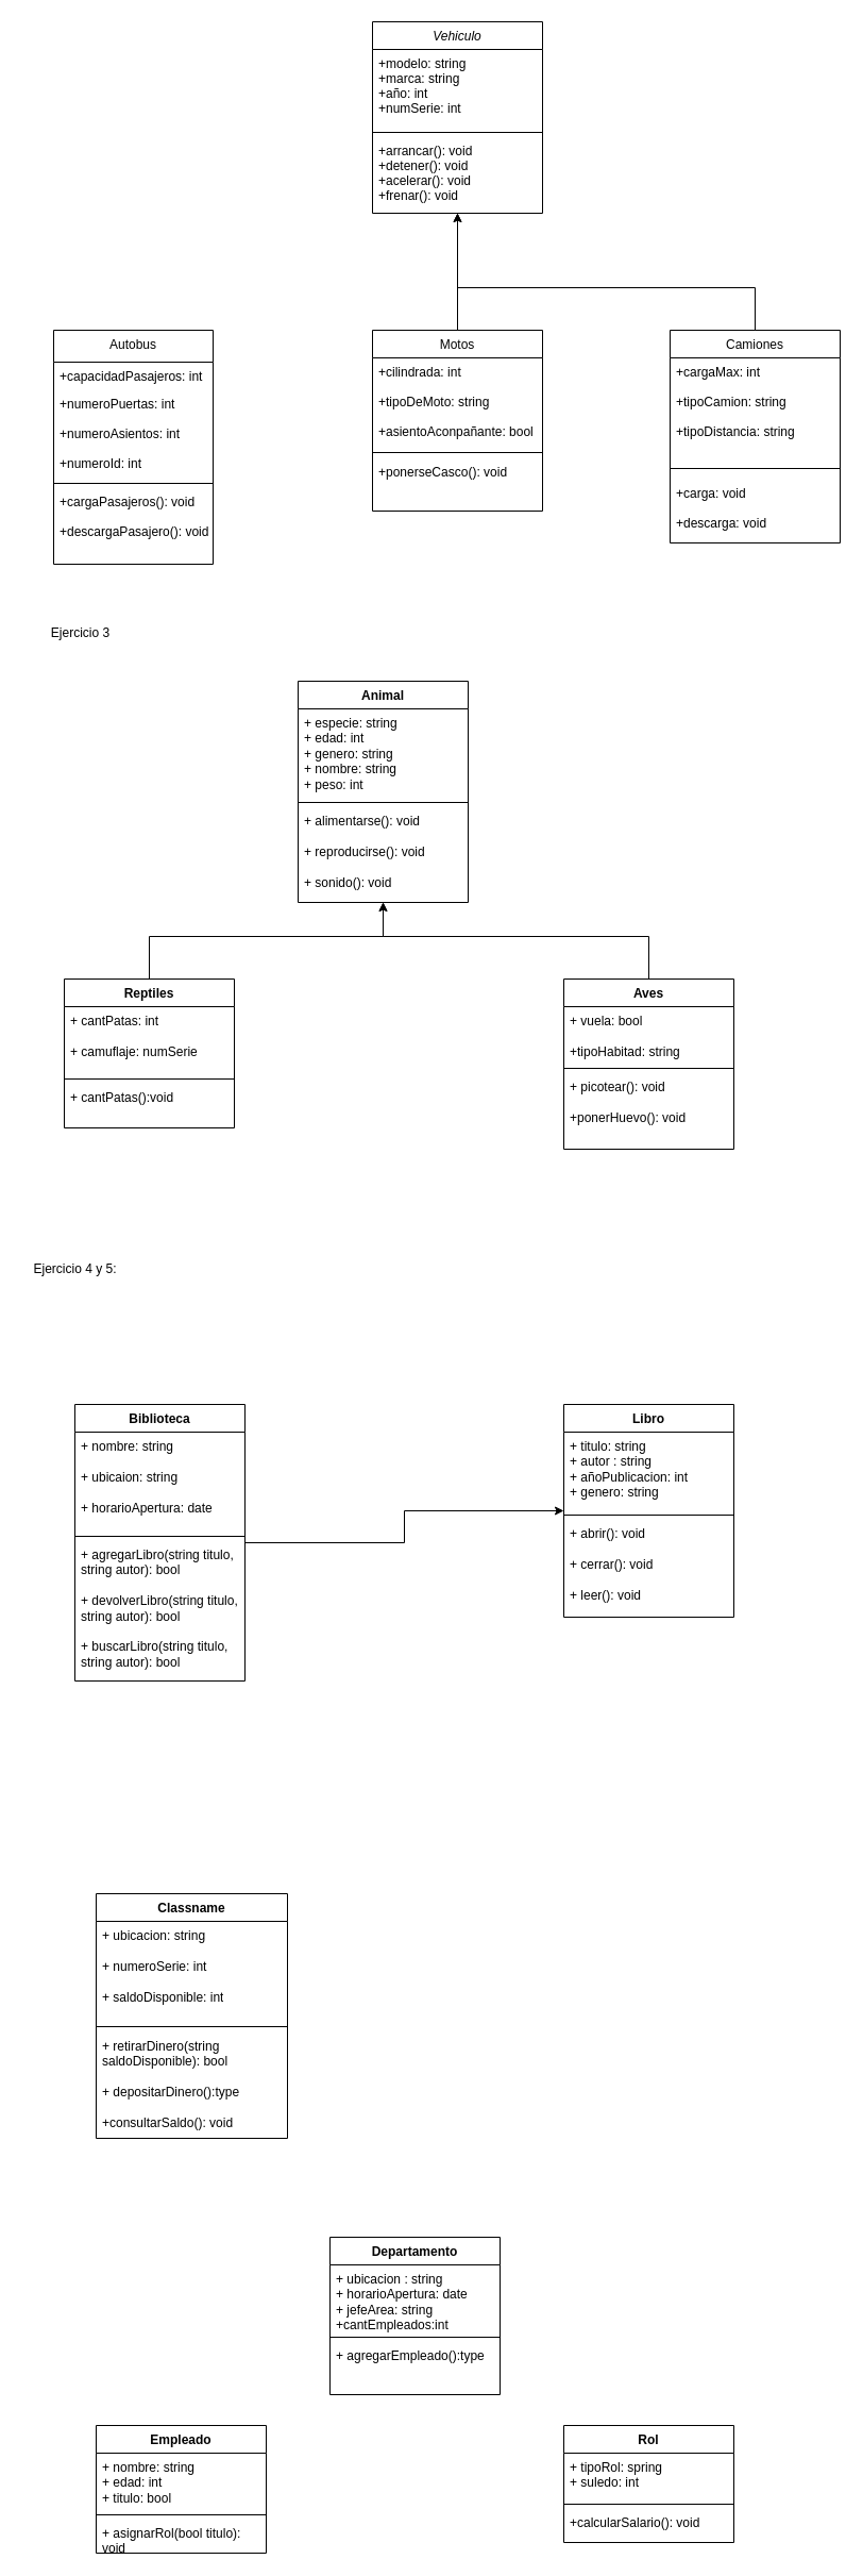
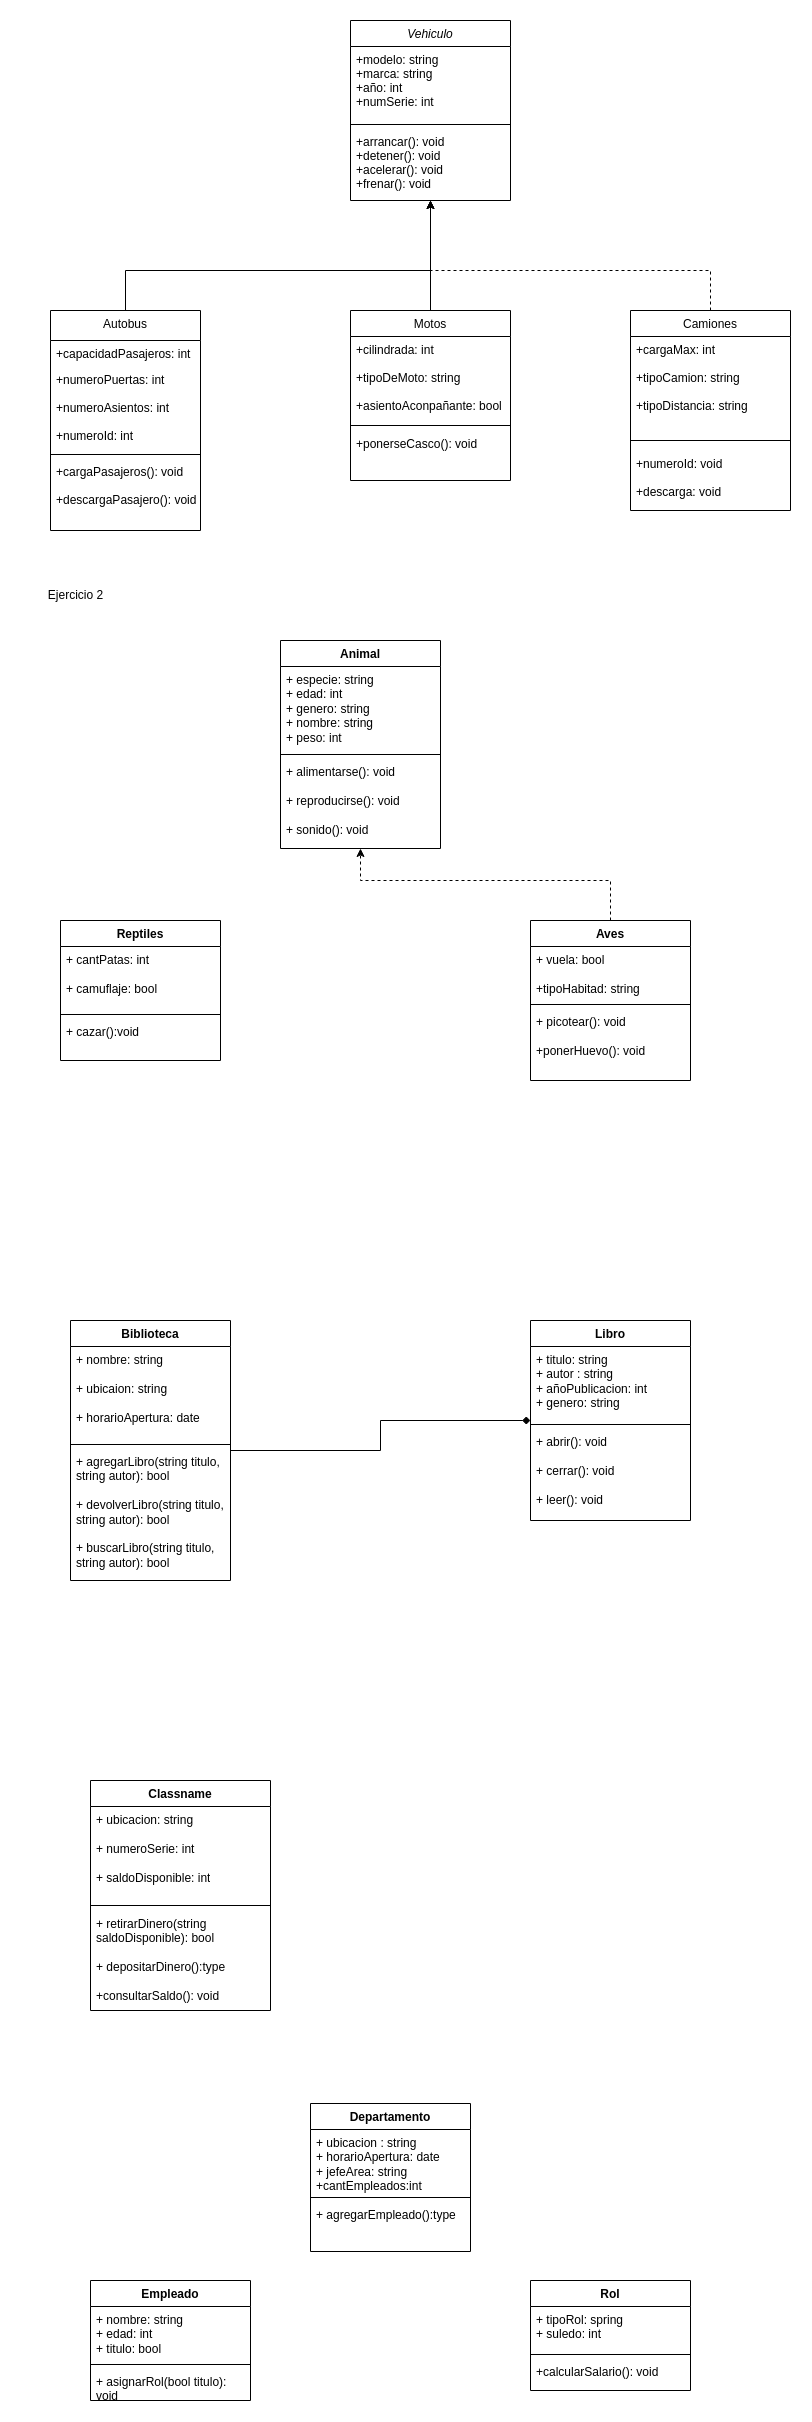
+ <mxCell id="6" style="edgeStyle=orthogonalEdgeStyle;rounded=0;orthogonalLoop=1;jettySize=auto;html=1;" edge="1" parent="1" source="7" target="2"><mxGeometry relative="1" as="geometry"><Array as="points"><mxPoint x="125" y="270" /><mxPoint x="430" y="270" /></Array></mxGeometry></mxCell>
- <mxCell id="17" style="edgeStyle=orthogonalEdgeStyle;rounded=0;orthogonalLoop=1;jettySize=auto;html=1;" edge="1" parent="1" source="18" target="2"><mxGeometry relative="1" as="geometry"><Array as="points"><mxPoint x="710" y="270" /><mxPoint x="430" y="270" /></Array></mxGeometry></mxCell>
+ <mxCell id="17" style="edgeStyle=orthogonalEdgeStyle;rounded=0;orthogonalLoop=1;jettySize=auto;html=1;dashed=1;" edge="1" parent="1" source="18" target="2"><mxGeometry relative="1" as="geometry"><Array as="points"><mxPoint x="710" y="270" /><mxPoint x="430" y="270" /></Array></mxGeometry></mxCell>
- <mxCell id="21" value="+carga: void&#10;&#10;+descarga: void" style="text;align=left;verticalAlign=top;spacingLeft=4;spacingRight=4;overflow=hidden;rotatable=0;points=[[0,0.5],[1,0.5]];portConstraint=eastwest;" parent="18" vertex="1"><mxGeometry y="140" width="160" height="50" as="geometry" /></mxCell>
+ <mxCell id="21" value="+numeroId: void&#10;&#10;+descarga: void" style="text;align=left;verticalAlign=top;spacingLeft=4;spacingRight=4;overflow=hidden;rotatable=0;points=[[0,0.5],[1,0.5]];portConstraint=eastwest;" parent="18" vertex="1"><mxGeometry y="140" width="160" height="50" as="geometry" /></mxCell>
- <mxCell id="36" value="Ejercicio 3" style="text;html=1;align=center;verticalAlign=middle;resizable=0;points=[];autosize=1;strokeColor=none;fillColor=none;" vertex="1" parent="1"><mxGeometry x="35" y="580" width="80" height="30" as="geometry" /></mxCell>
+ <mxCell id="36" value="Ejercicio 2" style="text;html=1;align=center;verticalAlign=middle;resizable=0;points=[];autosize=1;strokeColor=none;fillColor=none;" vertex="1" parent="1"><mxGeometry x="35" y="580" width="80" height="30" as="geometry" /></mxCell>
- <mxCell id="26" style="edgeStyle=orthogonalEdgeStyle;rounded=0;orthogonalLoop=1;jettySize=auto;html=1;" edge="1" parent="1" source="27" target="22"><mxGeometry relative="1" as="geometry"><Array as="points"><mxPoint x="140" y="880" /><mxPoint x="360" y="880" /></Array></mxGeometry></mxCell>
- <mxCell id="31" style="edgeStyle=orthogonalEdgeStyle;rounded=0;orthogonalLoop=1;jettySize=auto;html=1;exitX=0.5;exitY=0;exitDx=0;exitDy=0;" edge="1" parent="1" source="32" target="22"><mxGeometry relative="1" as="geometry"><Array as="points"><mxPoint x="610" y="880" /><mxPoint x="360" y="880" /></Array></mxGeometry></mxCell>
+ <mxCell id="31" style="edgeStyle=orthogonalEdgeStyle;rounded=0;orthogonalLoop=1;jettySize=auto;html=1;exitX=0.5;exitY=0;exitDx=0;exitDy=0;dashed=1;" edge="1" parent="1" source="32" target="22"><mxGeometry relative="1" as="geometry"><Array as="points"><mxPoint x="610" y="880" /><mxPoint x="360" y="880" /></Array></mxGeometry></mxCell>
- <mxCell id="28" value="+ cantPatas: int&lt;div&gt;&lt;br&gt;&lt;/div&gt;&lt;div&gt;+ camuflaje: numSerie&lt;/div&gt;" style="text;strokeColor=none;fillColor=none;align=left;verticalAlign=top;spacingLeft=4;spacingRight=4;overflow=hidden;rotatable=0;points=[[0,0.5],[1,0.5]];portConstraint=eastwest;whiteSpace=wrap;html=1;" vertex="1" parent="27"><mxGeometry y="26" width="160" height="64" as="geometry" /></mxCell>
+ <mxCell id="28" value="+ cantPatas: int&lt;div&gt;&lt;br&gt;&lt;/div&gt;&lt;div&gt;+ camuflaje: bool&lt;/div&gt;" style="text;strokeColor=none;fillColor=none;align=left;verticalAlign=top;spacingLeft=4;spacingRight=4;overflow=hidden;rotatable=0;points=[[0,0.5],[1,0.5]];portConstraint=eastwest;whiteSpace=wrap;html=1;" vertex="1" parent="27"><mxGeometry y="26" width="160" height="64" as="geometry" /></mxCell>
- <mxCell id="30" value="+ cantPatas():void&lt;div&gt;&lt;br&gt;&lt;/div&gt;&lt;div&gt;&lt;br&gt;&lt;/div&gt;" style="text;strokeColor=none;fillColor=none;align=left;verticalAlign=top;spacingLeft=4;spacingRight=4;overflow=hidden;rotatable=0;points=[[0,0.5],[1,0.5]];portConstraint=eastwest;whiteSpace=wrap;html=1;" vertex="1" parent="27"><mxGeometry y="98" width="160" height="42" as="geometry" /></mxCell>
+ <mxCell id="30" value="+ cazar():void&lt;div&gt;&lt;br&gt;&lt;/div&gt;&lt;div&gt;&lt;br&gt;&lt;/div&gt;" style="text;strokeColor=none;fillColor=none;align=left;verticalAlign=top;spacingLeft=4;spacingRight=4;overflow=hidden;rotatable=0;points=[[0,0.5],[1,0.5]];portConstraint=eastwest;whiteSpace=wrap;html=1;" vertex="1" parent="27"><mxGeometry y="98" width="160" height="42" as="geometry" /></mxCell>
- <mxCell id="46" value="Ejercicio 4 y 5:" style="text;html=1;align=center;verticalAlign=middle;resizable=0;points=[];autosize=1;strokeColor=none;fillColor=none;" vertex="1" parent="1"><mxGeometry x="20" y="1178" width="100" height="30" as="geometry" /></mxCell>
- <mxCell id="37" style="edgeStyle=orthogonalEdgeStyle;rounded=0;orthogonalLoop=1;jettySize=auto;html=1;" edge="1" parent="1" source="38" target="42"><mxGeometry relative="1" as="geometry" /></mxCell>
+ <mxCell id="37" style="edgeStyle=orthogonalEdgeStyle;rounded=0;orthogonalLoop=1;jettySize=auto;html=1;endArrow=diamond;" edge="1" parent="1" source="38" target="42"><mxGeometry relative="1" as="geometry" /></mxCell>
